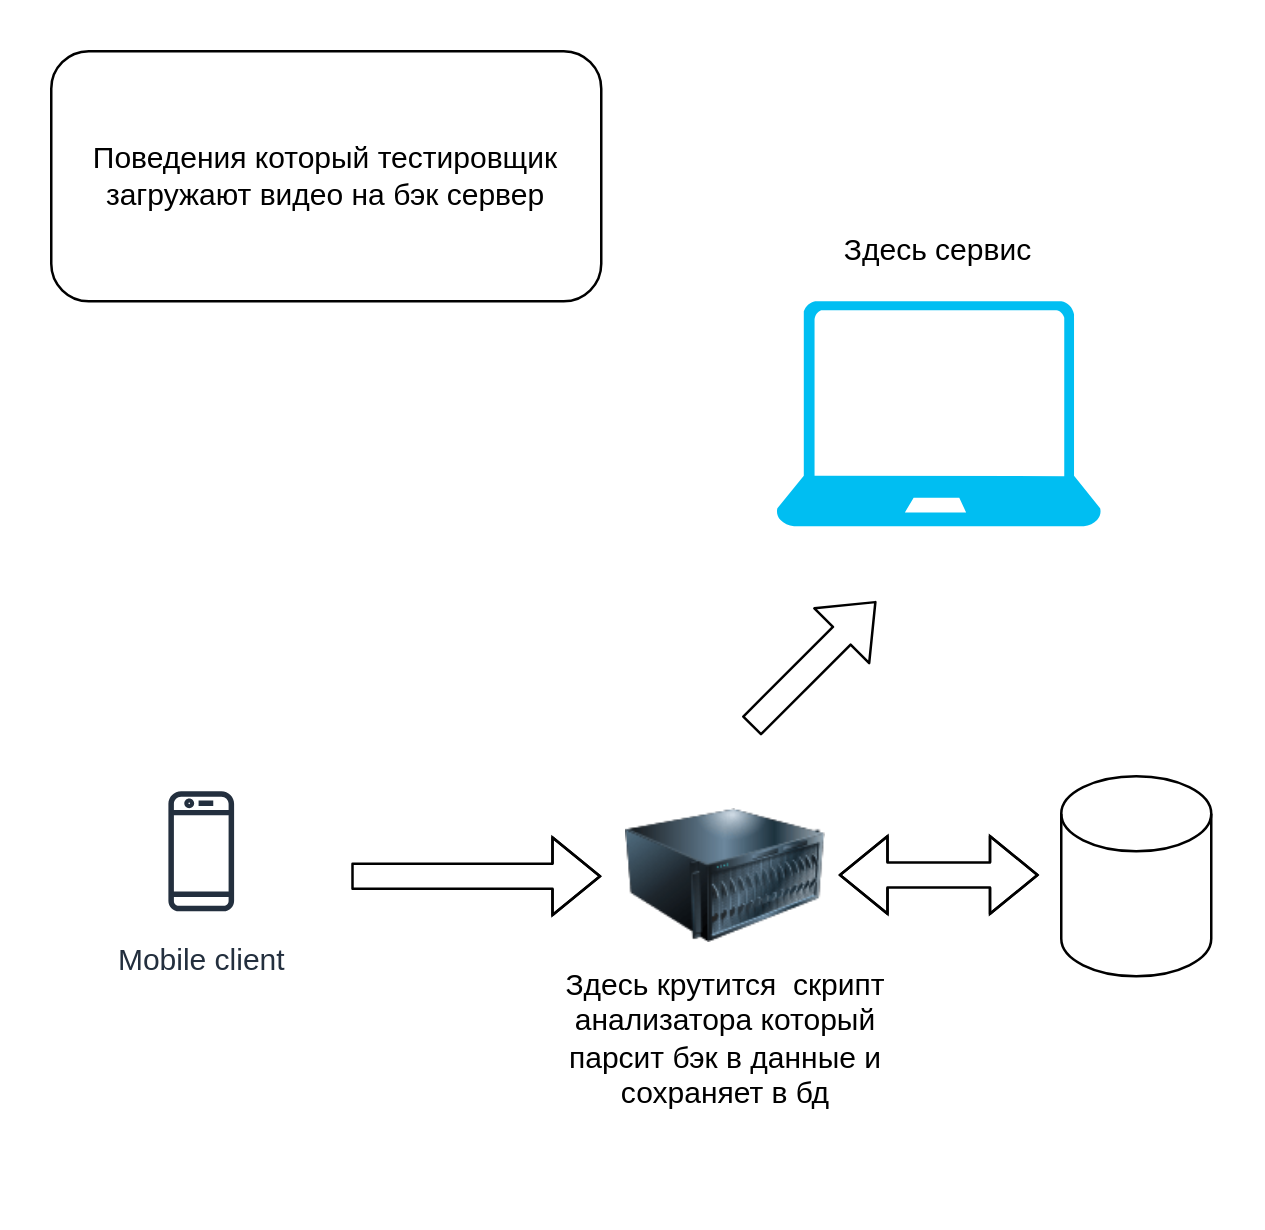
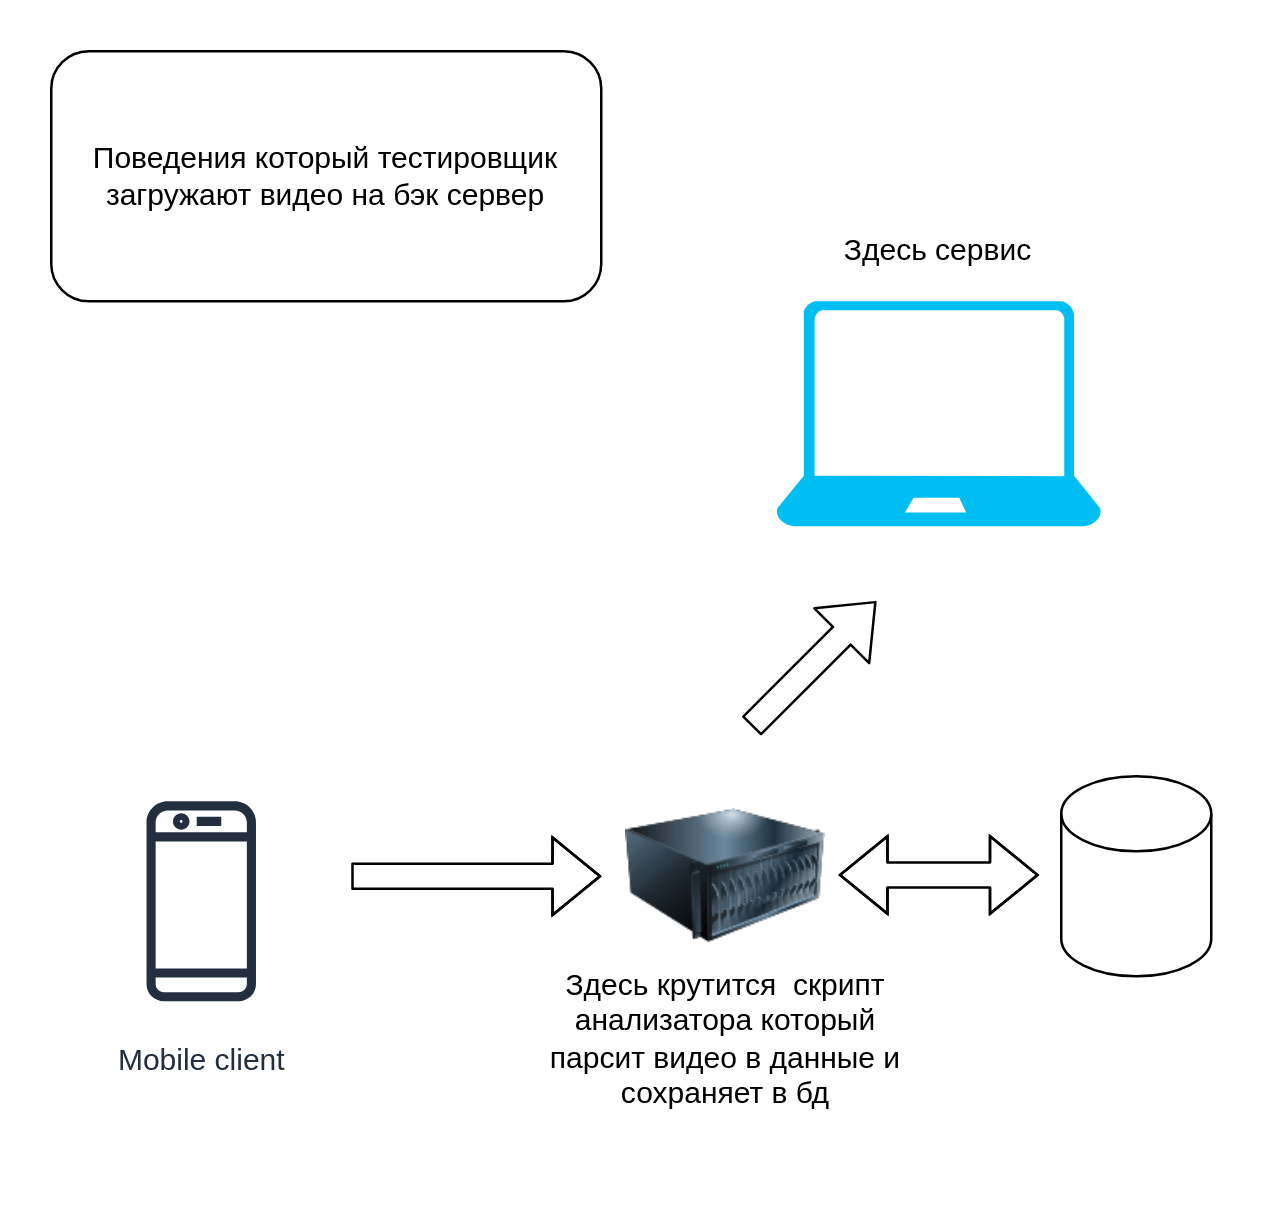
- <mxCell id="4" value="Mobile client" style="outlineConnect=0;fontColor=#232F3E;gradientColor=none;strokeColor=#232F3E;fillColor=#ffffff;dashed=0;verticalLabelPosition=bottom;verticalAlign=top;align=center;html=1;fontSize=12;fontStyle=0;aspect=fixed;shape=mxgraph.aws4.resourceIcon;resIcon=mxgraph.aws4.mobile_client;" vertex="1" parent="1"><mxGeometry x="50" y="310" width="60" height="60" as="geometry" /></mxCell>
+ <mxCell id="4" value="Mobile client" style="outlineConnect=0;fontColor=#232F3E;gradientColor=none;strokeColor=#232F3E;fillColor=#ffffff;dashed=0;verticalLabelPosition=bottom;verticalAlign=top;align=center;html=1;fontSize=12;fontStyle=0;aspect=fixed;shape=mxgraph.aws4.resourceIcon;resIcon=mxgraph.aws4.mobile_client;" vertex="1" parent="1"><mxGeometry x="50" y="310" width="60" height="100" as="geometry" /></mxCell>
- <mxCell id="7" value="Здесь крутится &amp;nbsp;скрипт анализатора который парсит бэк в данные и сохраняет в бд" style="text;html=1;strokeColor=none;fillColor=none;align=center;verticalAlign=middle;whiteSpace=wrap;rounded=0;" vertex="1" parent="1"><mxGeometry x="210" y="360" width="160" height="110" as="geometry" /></mxCell>
+ <mxCell id="7" value="Здесь крутится &amp;nbsp;скрипт анализатора который парсит видео в данные и сохраняет в бд" style="text;html=1;strokeColor=none;fillColor=none;align=center;verticalAlign=middle;whiteSpace=wrap;rounded=0;" vertex="1" parent="1"><mxGeometry x="210" y="360" width="160" height="110" as="geometry" /></mxCell>
